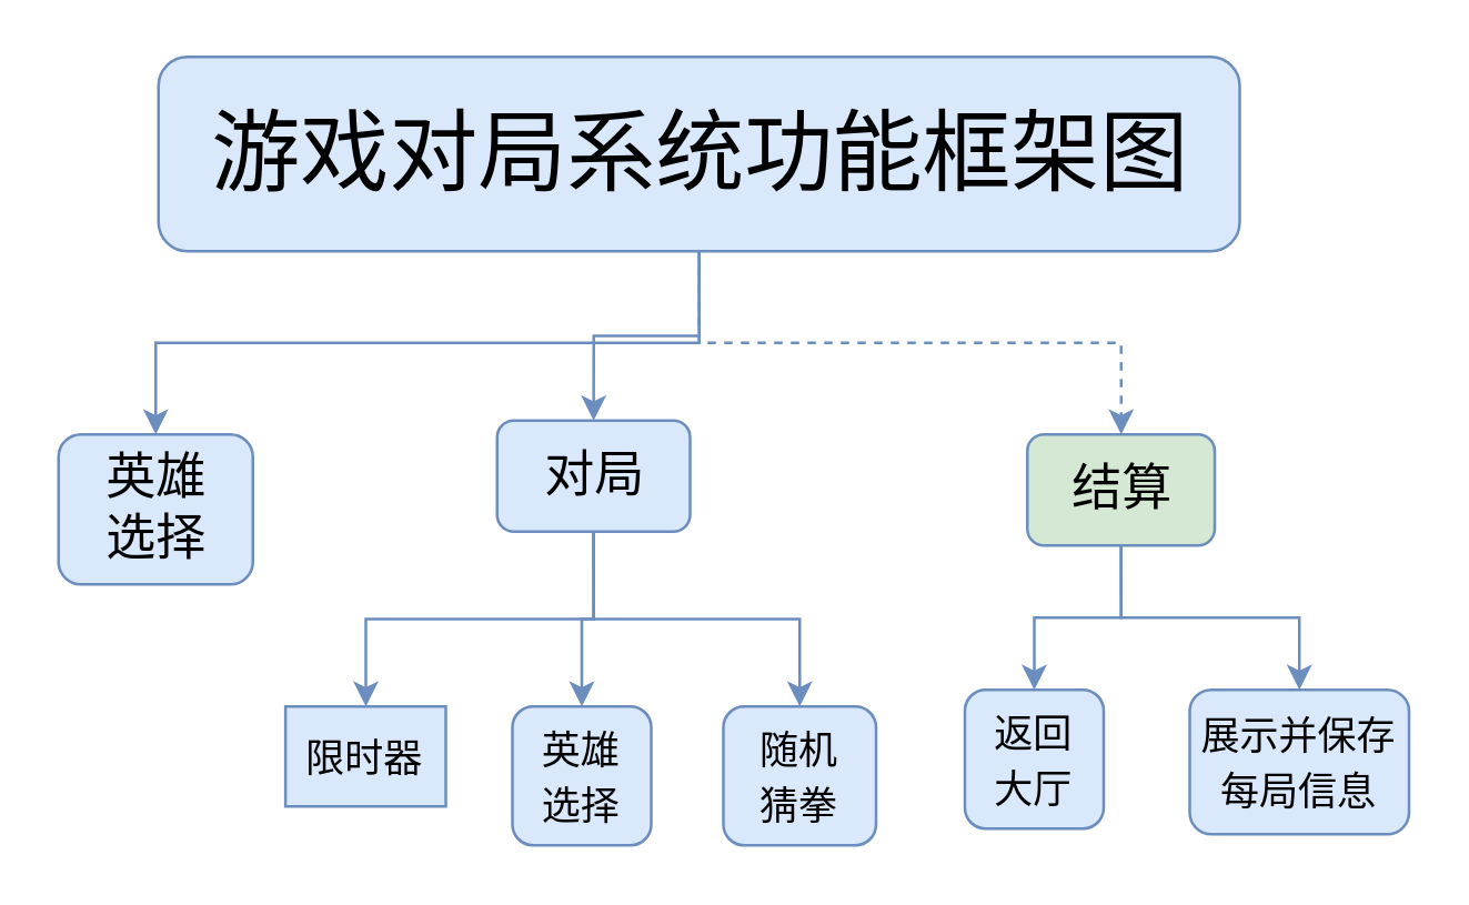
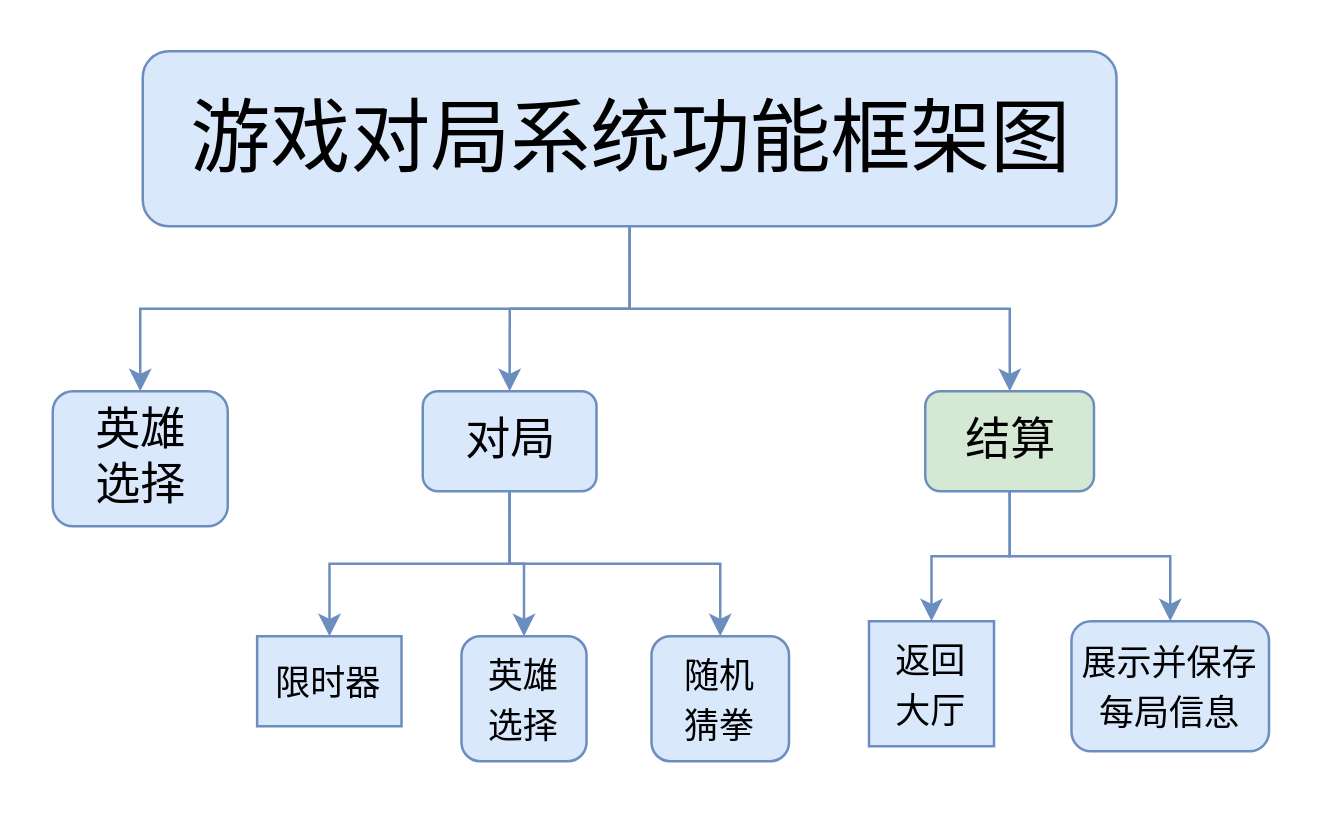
- <mxCell id="3" style="edgeStyle=orthogonalEdgeStyle;rounded=0;orthogonalLoop=1;jettySize=auto;html=1;fontFamily=Times New Roman;fontSize=16;strokeColor=#6c8ebf;fillColor=#dae8fc;dashed=1;" edge="1" parent="1" source="5" target="13"><mxGeometry relative="1" as="geometry" /></mxCell>
+ <mxCell id="3" style="edgeStyle=orthogonalEdgeStyle;rounded=0;orthogonalLoop=1;jettySize=auto;html=1;fontFamily=Times New Roman;fontSize=16;strokeColor=#6c8ebf;fillColor=#dae8fc;" edge="1" parent="1" source="5" target="13"><mxGeometry relative="1" as="geometry" /></mxCell>
- <mxCell id="10" value="&lt;span style=&quot;font-size: 18px;&quot;&gt;对局&lt;/span&gt;" style="rounded=1;whiteSpace=wrap;html=1;fontFamily=Times New Roman;fontSize=16;strokeColor=#6c8ebf;fillColor=#dae8fc;" vertex="1" parent="1"><mxGeometry x="178.5" y="151" width="69.5" height="40" as="geometry" /></mxCell>
+ <mxCell id="10" value="&lt;span style=&quot;font-size: 18px;&quot;&gt;对局&lt;/span&gt;" style="rounded=1;whiteSpace=wrap;html=1;fontFamily=Times New Roman;fontSize=16;strokeColor=#6c8ebf;fillColor=#dae8fc;" vertex="1" parent="1"><mxGeometry x="168.5" y="156" width="69.5" height="40" as="geometry" /></mxCell>
- <mxCell id="15" value="&lt;span style=&quot;font-size: 14px;&quot;&gt;返回&lt;br&gt;大厅&lt;br&gt;&lt;/span&gt;" style="rounded=1;whiteSpace=wrap;html=1;fontFamily=Times New Roman;fontSize=16;strokeColor=#6c8ebf;fillColor=#dae8fc;" vertex="1" parent="1"><mxGeometry x="347" y="248" width="50" height="50" as="geometry" /></mxCell>
+ <mxCell id="15" value="&lt;span style=&quot;font-size: 14px;&quot;&gt;返回&lt;br&gt;大厅&lt;br&gt;&lt;/span&gt;" style="whiteSpace=wrap;html=1;fontFamily=Times New Roman;fontSize=16;strokeColor=#6c8ebf;fillColor=#dae8fc;rounded=0;" vertex="1" parent="1"><mxGeometry x="347" y="248" width="50" height="50" as="geometry" /></mxCell>
